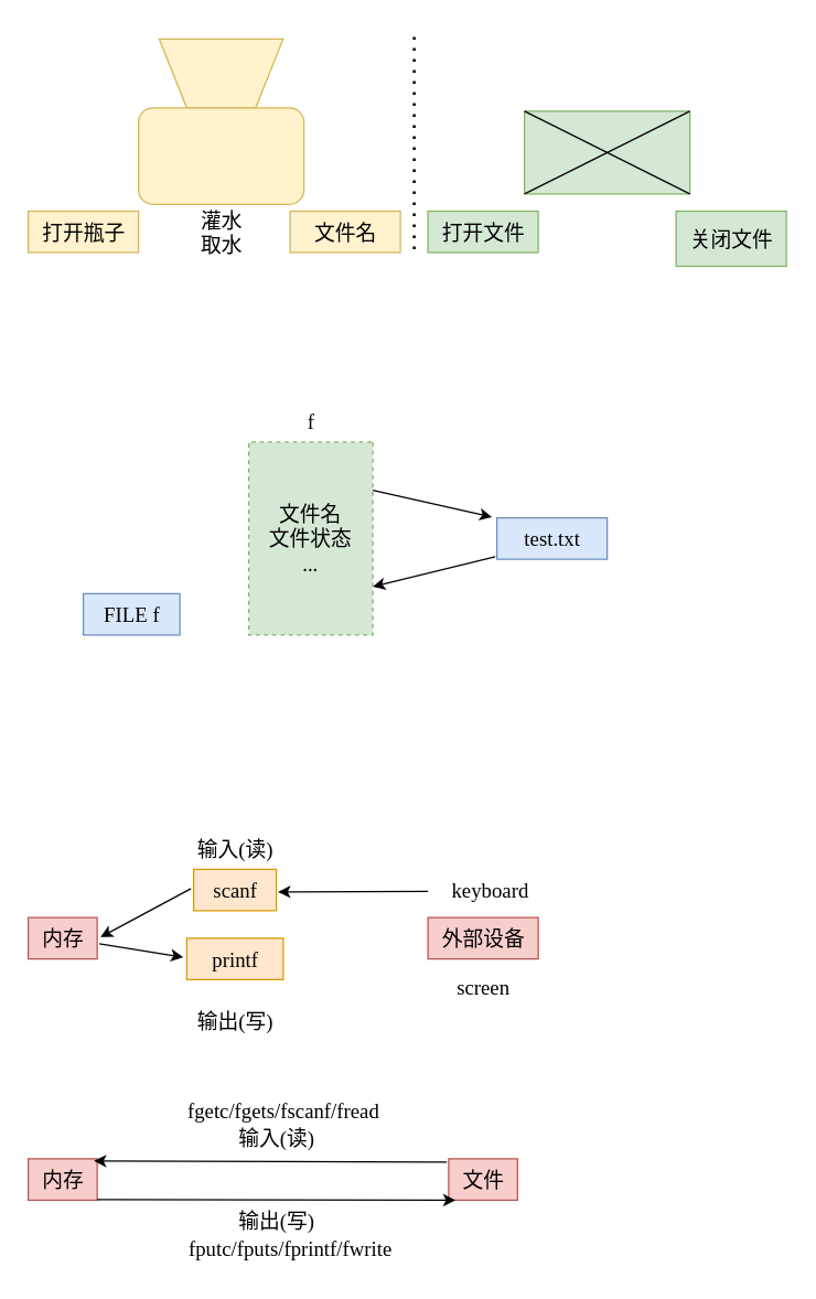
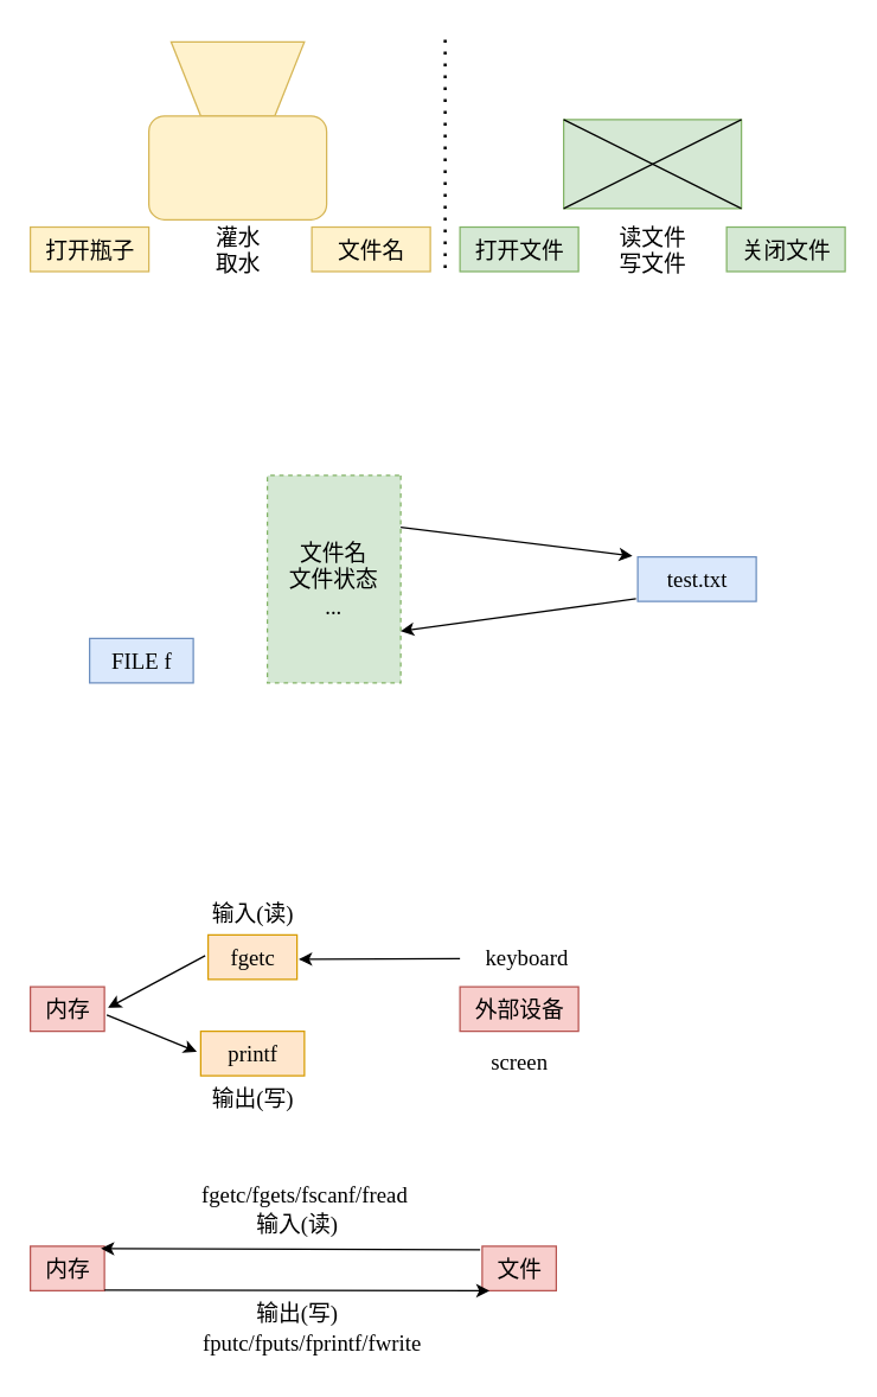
+ <mxCell id="6" value="读文件&lt;br&gt;写文件" style="text;html=1;align=center;verticalAlign=middle;resizable=0;points=[];autosize=1;fontSize=15;fontFamily=Comic Sans MS;" parent="1" vertex="1"><mxGeometry x="405" y="142.5" width="70" height="50" as="geometry" /></mxCell>
- <mxCell id="7" value="关闭文件" style="text;html=1;align=center;verticalAlign=middle;resizable=0;points=[];autosize=1;strokeColor=#82b366;fillColor=#d5e8d4;fontSize=15;fontFamily=Comic Sans MS;" parent="1" vertex="1"><mxGeometry x="490" y="152.5" width="80" height="40" as="geometry" /></mxCell>
+ <mxCell id="7" value="关闭文件" style="text;html=1;align=center;verticalAlign=middle;resizable=0;points=[];autosize=1;strokeColor=#82b366;fillColor=#d5e8d4;fontSize=15;fontFamily=Comic Sans MS;" parent="1" vertex="1"><mxGeometry x="490" y="152.5" width="80" height="30" as="geometry" /></mxCell>
- <mxCell id="16" value="f" style="text;html=1;align=center;verticalAlign=middle;resizable=0;points=[];autosize=1;strokeColor=none;fillColor=none;fontSize=15;fontFamily=Comic Sans MS;" parent="1" vertex="1"><mxGeometry x="210" y="290" width="30" height="30" as="geometry" /></mxCell>
- <mxCell id="17" value="test.txt" style="text;html=1;align=center;verticalAlign=middle;resizable=0;points=[];autosize=1;strokeColor=#6c8ebf;fillColor=#dae8fc;fontSize=15;fontFamily=Comic Sans MS;" parent="1" vertex="1"><mxGeometry x="360" y="375" width="80" height="30" as="geometry" /></mxCell>
+ <mxCell id="17" value="test.txt" style="text;html=1;align=center;verticalAlign=middle;resizable=0;points=[];autosize=1;strokeColor=#6c8ebf;fillColor=#dae8fc;fontSize=15;fontFamily=Comic Sans MS;" parent="1" vertex="1"><mxGeometry x="430" y="375" width="80" height="30" as="geometry" /></mxCell>
- <mxCell id="22" value="scanf" style="text;html=1;align=center;verticalAlign=middle;resizable=0;points=[];autosize=1;strokeColor=#d79b00;fillColor=#ffe6cc;fontSize=15;fontFamily=Comic Sans MS;" parent="1" vertex="1"><mxGeometry x="140" y="630" width="60" height="30" as="geometry" /></mxCell>
+ <mxCell id="22" value="fgetc" style="text;html=1;align=center;verticalAlign=middle;resizable=0;points=[];autosize=1;strokeColor=#d79b00;fillColor=#ffe6cc;fontSize=15;fontFamily=Comic Sans MS;" parent="1" vertex="1"><mxGeometry x="140" y="630" width="60" height="30" as="geometry" /></mxCell>
- <mxCell id="23" value="printf" style="text;html=1;align=center;verticalAlign=middle;resizable=0;points=[];autosize=1;strokeColor=#d79b00;fillColor=#ffe6cc;fontSize=15;fontFamily=Comic Sans MS;" parent="1" vertex="1"><mxGeometry x="135" y="680" width="70" height="30" as="geometry" /></mxCell>
+ <mxCell id="23" value="printf" style="text;html=1;align=center;verticalAlign=middle;resizable=0;points=[];autosize=1;strokeColor=#d79b00;fillColor=#ffe6cc;fontSize=15;fontFamily=Comic Sans MS;" parent="1" vertex="1"><mxGeometry x="135" y="695" width="70" height="30" as="geometry" /></mxCell>
